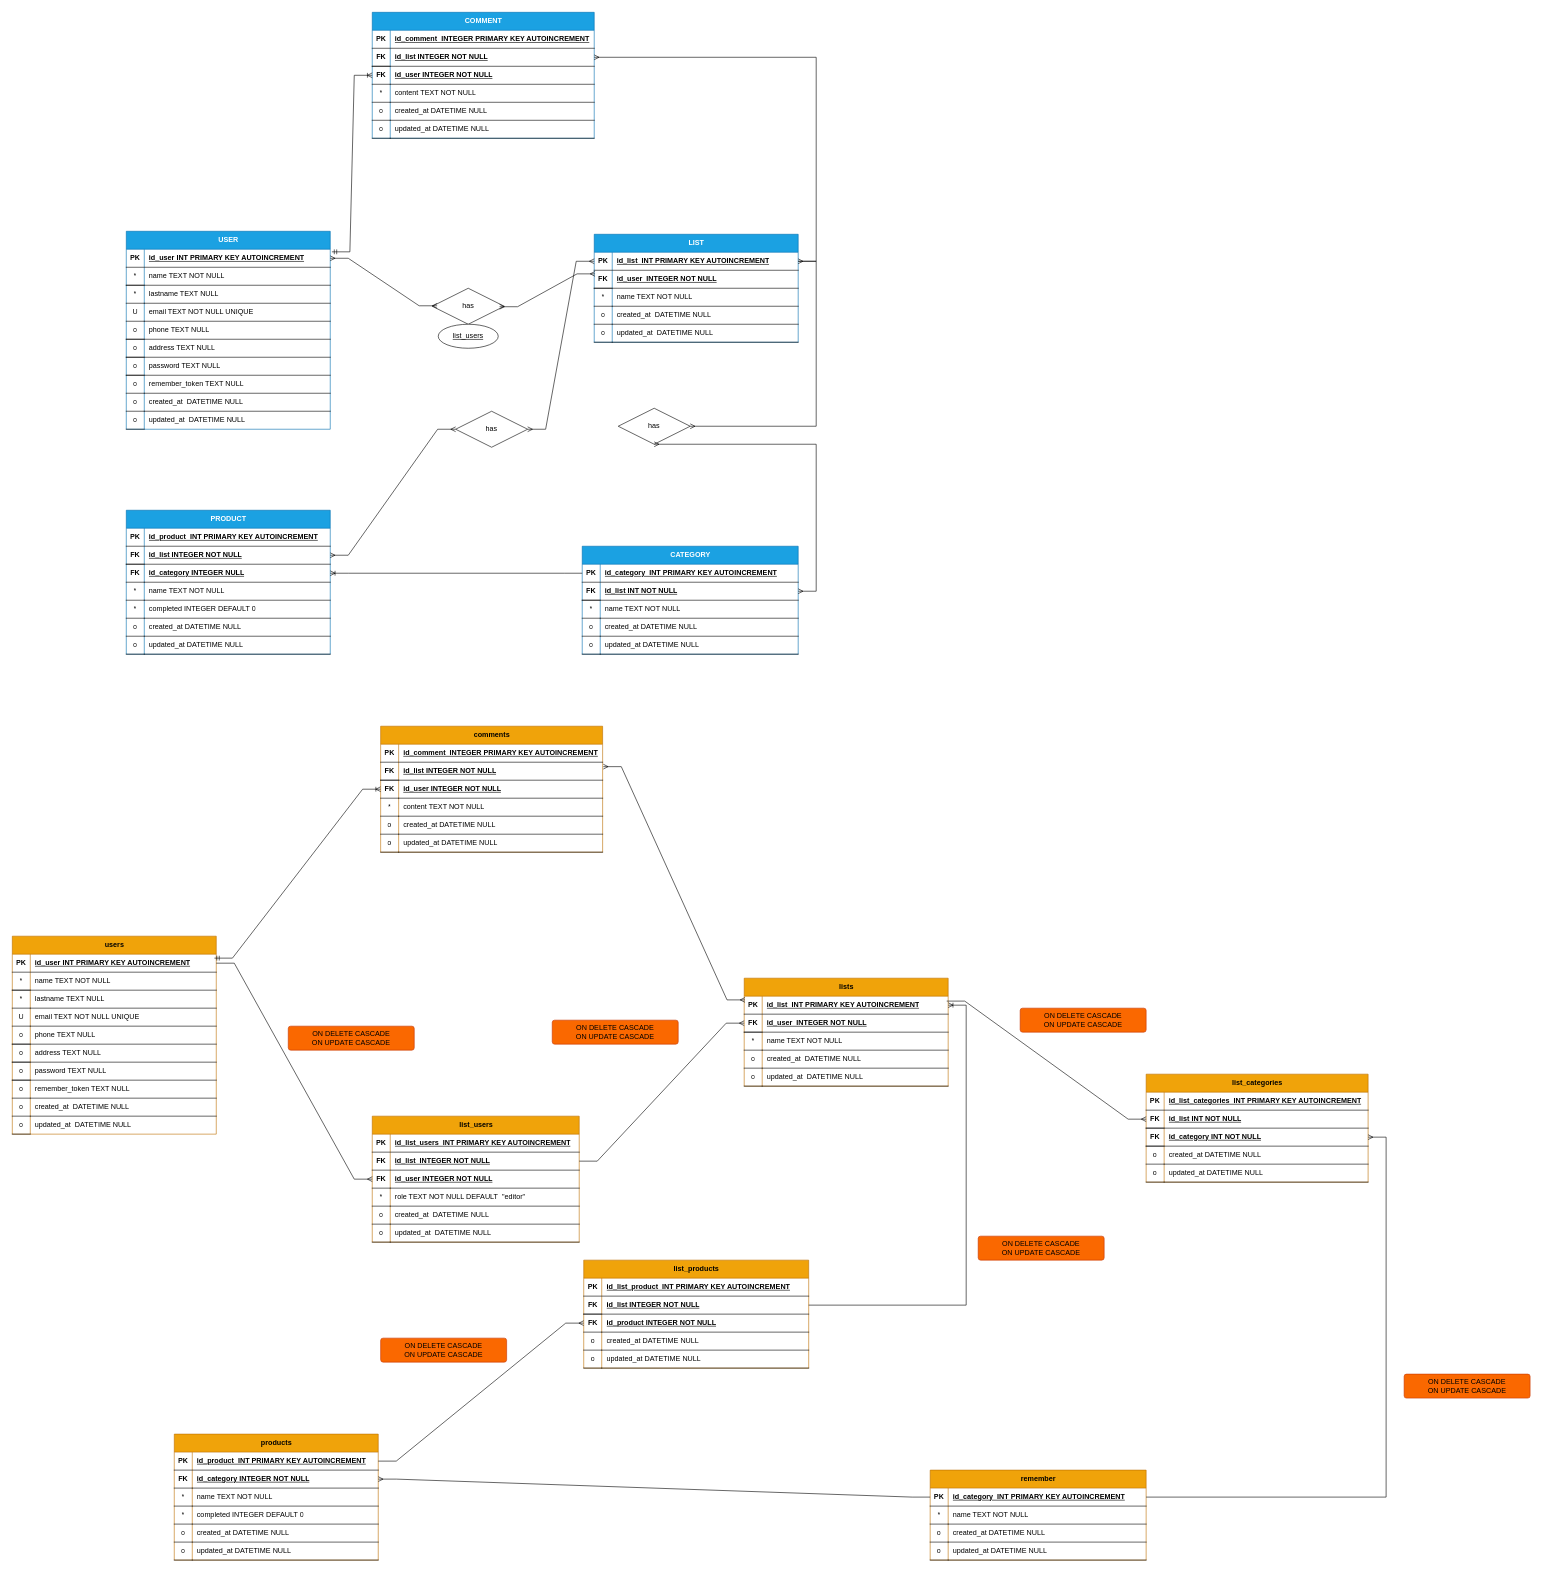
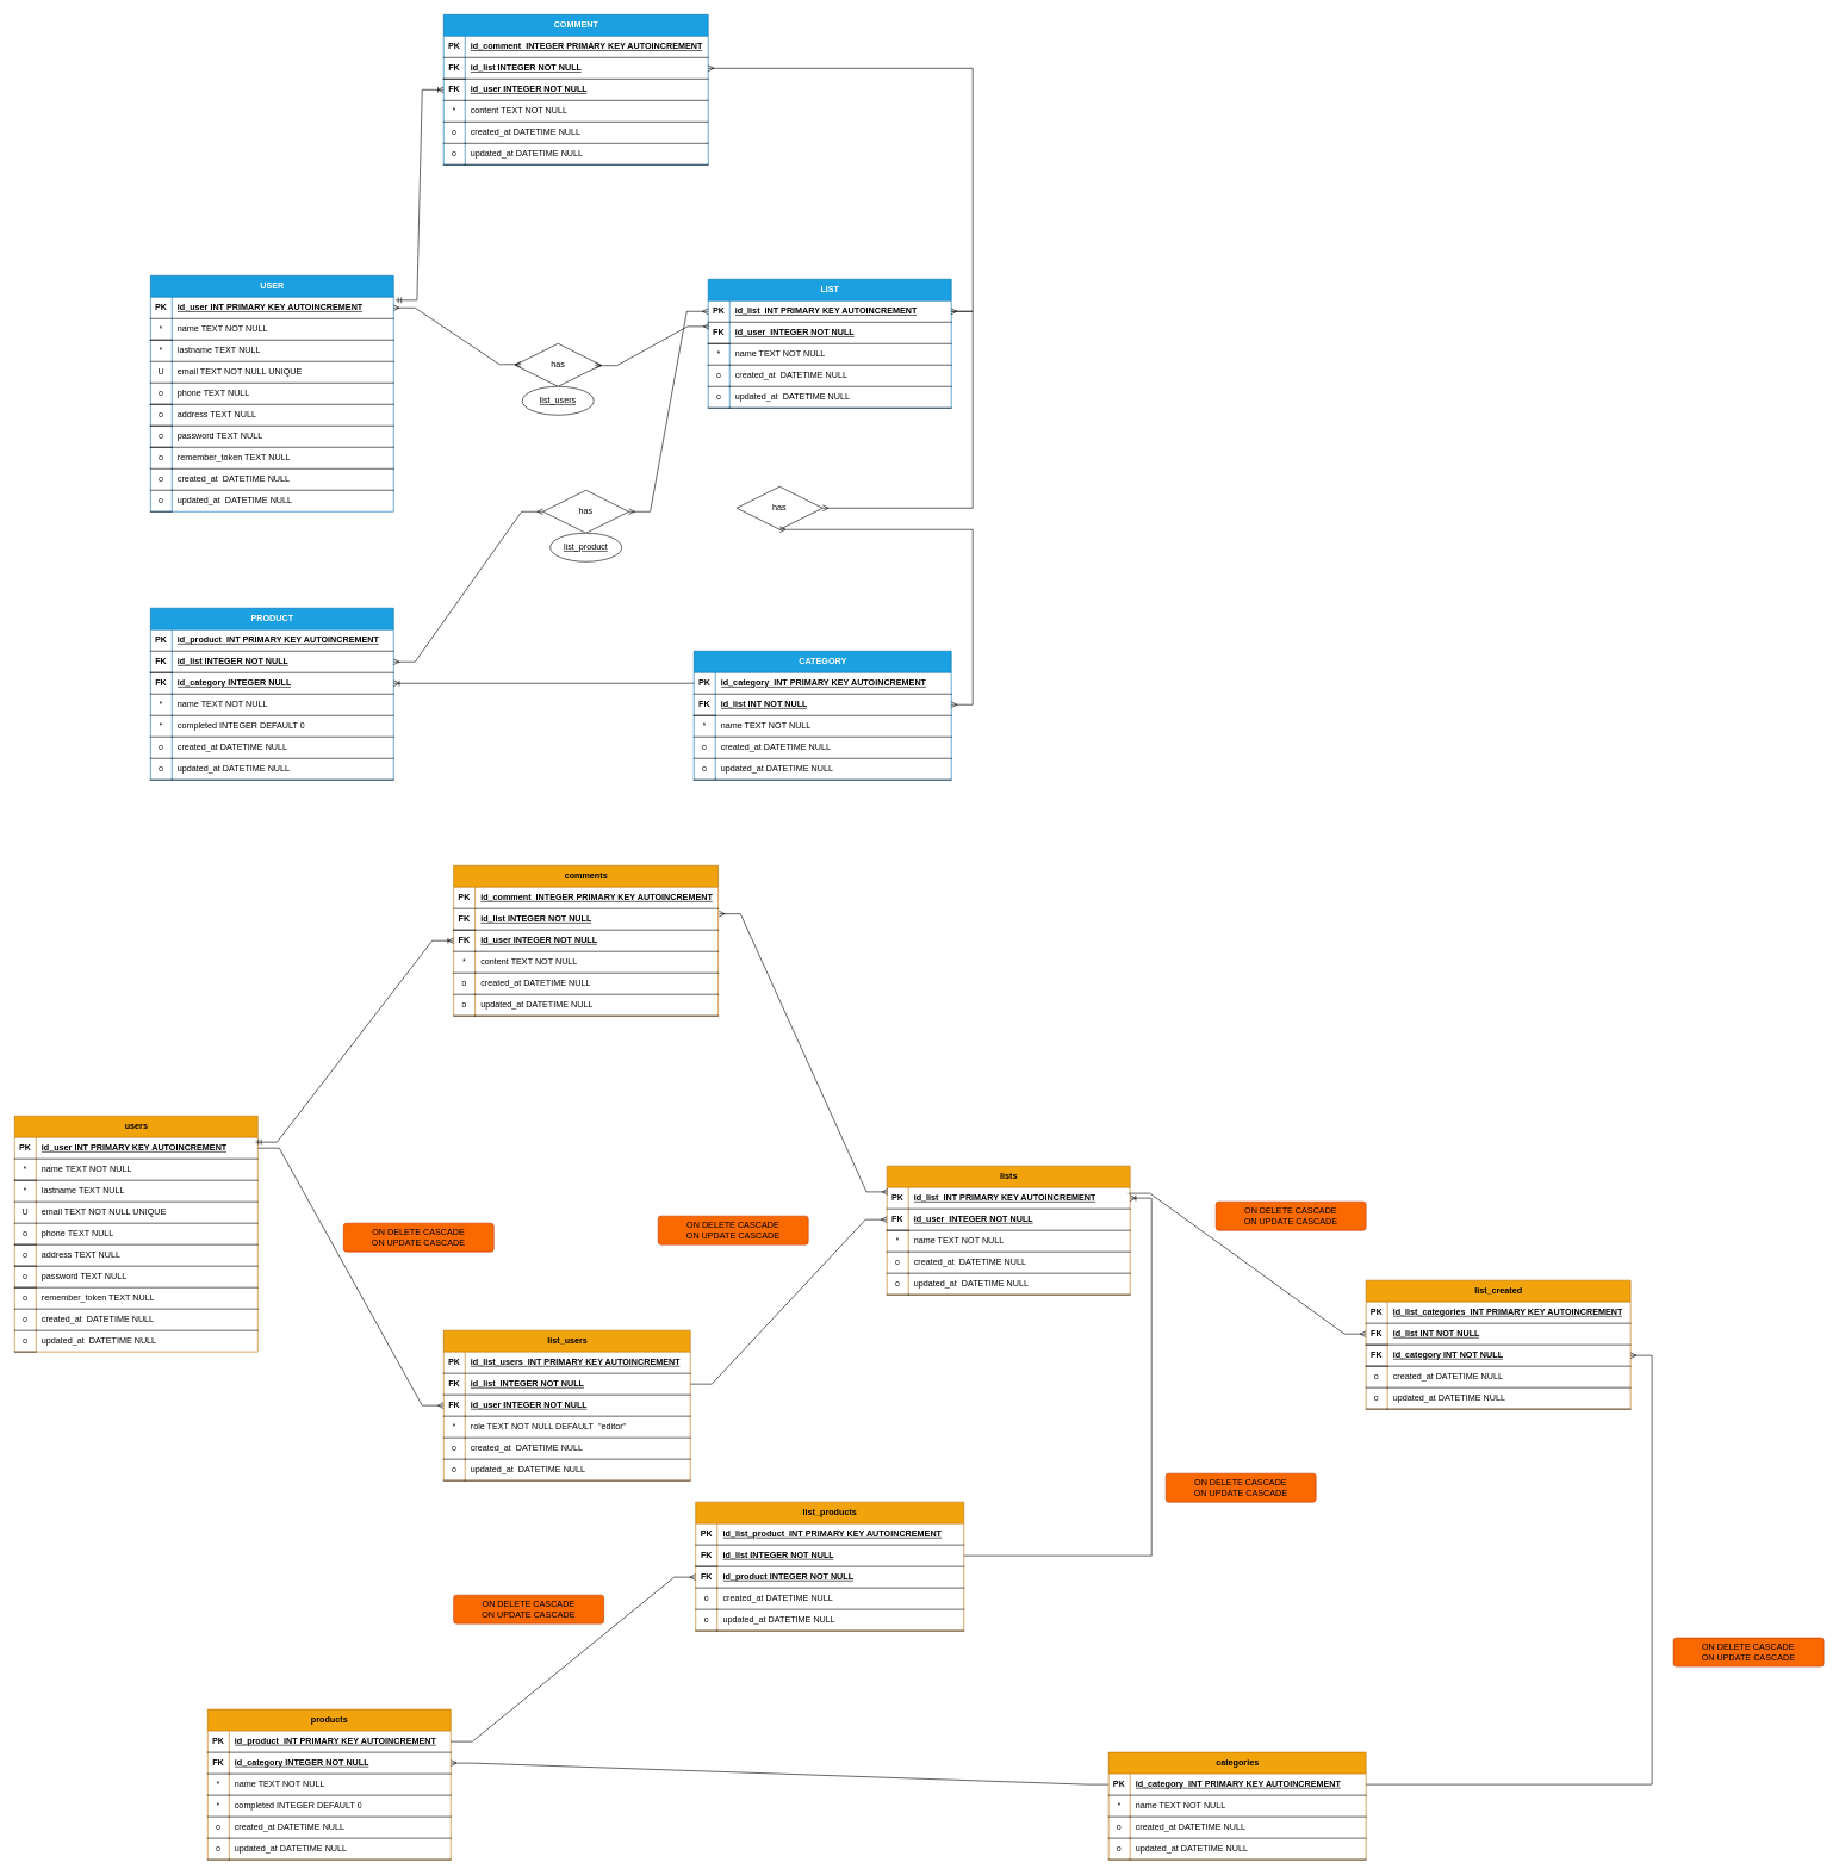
+ <mxCell id="119" value="list_product" style="ellipse;whiteSpace=wrap;html=1;align=center;fontStyle=4;" parent="1" vertex="1"><mxGeometry x="769" y="745" width="100" height="40" as="geometry" /></mxCell>
- <mxCell id="225" value="list_categories" style="shape=table;startSize=30;container=1;collapsible=1;childLayout=tableLayout;fixedRows=1;rowLines=0;fontStyle=1;align=center;resizeLast=1;html=1;swimlaneLine=1;fillColor=#f0a30a;fontColor=#000000;strokeColor=#BD7000;" parent="1" vertex="1"><mxGeometry x="1910" y="1790" width="370" height="180" as="geometry"><mxRectangle x="90" y="210" width="70" height="30" as="alternateBounds" /></mxGeometry></mxCell>
+ <mxCell id="225" value="list_created" style="shape=table;startSize=30;container=1;collapsible=1;childLayout=tableLayout;fixedRows=1;rowLines=0;fontStyle=1;align=center;resizeLast=1;html=1;swimlaneLine=1;fillColor=#f0a30a;fontColor=#000000;strokeColor=#BD7000;" parent="1" vertex="1"><mxGeometry x="1910" y="1790" width="370" height="180" as="geometry"><mxRectangle x="90" y="210" width="70" height="30" as="alternateBounds" /></mxGeometry></mxCell>
- <mxCell id="212" value="remember" style="shape=table;startSize=30;container=1;collapsible=1;childLayout=tableLayout;fixedRows=1;rowLines=0;fontStyle=1;align=center;resizeLast=1;html=1;swimlaneLine=1;fillColor=#f0a30a;fontColor=#000000;strokeColor=#BD7000;" parent="1" vertex="1"><mxGeometry x="1550" y="2450" width="360" height="150" as="geometry"><mxRectangle x="90" y="210" width="70" height="30" as="alternateBounds" /></mxGeometry></mxCell>
+ <mxCell id="212" value="categories" style="shape=table;startSize=30;container=1;collapsible=1;childLayout=tableLayout;fixedRows=1;rowLines=0;fontStyle=1;align=center;resizeLast=1;html=1;swimlaneLine=1;fillColor=#f0a30a;fontColor=#000000;strokeColor=#BD7000;" parent="1" vertex="1"><mxGeometry x="1550" y="2450" width="360" height="150" as="geometry"><mxRectangle x="90" y="210" width="70" height="30" as="alternateBounds" /></mxGeometry></mxCell>
